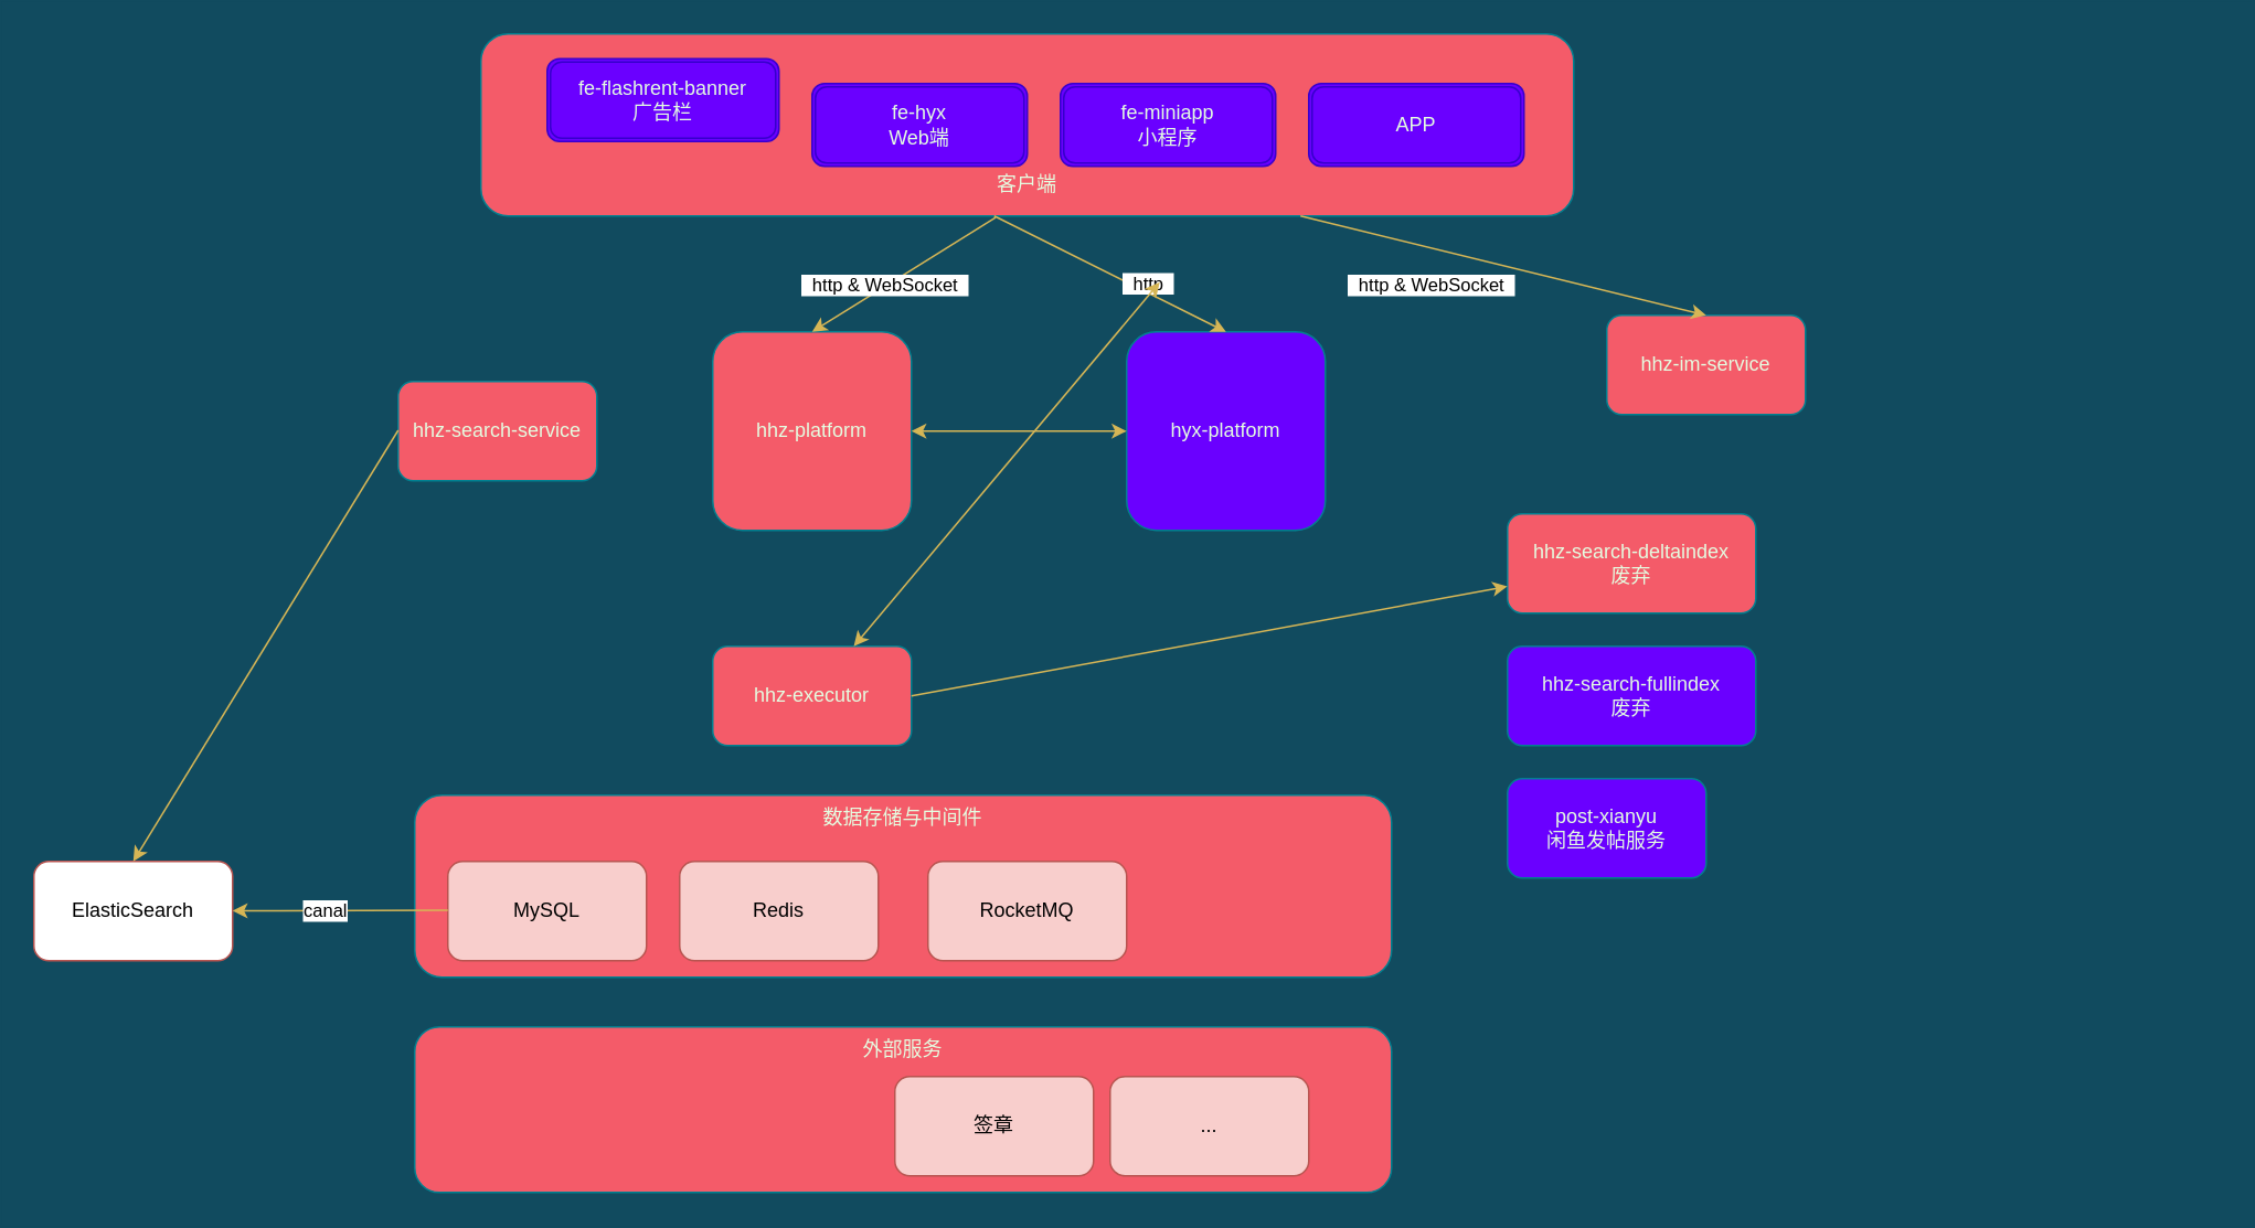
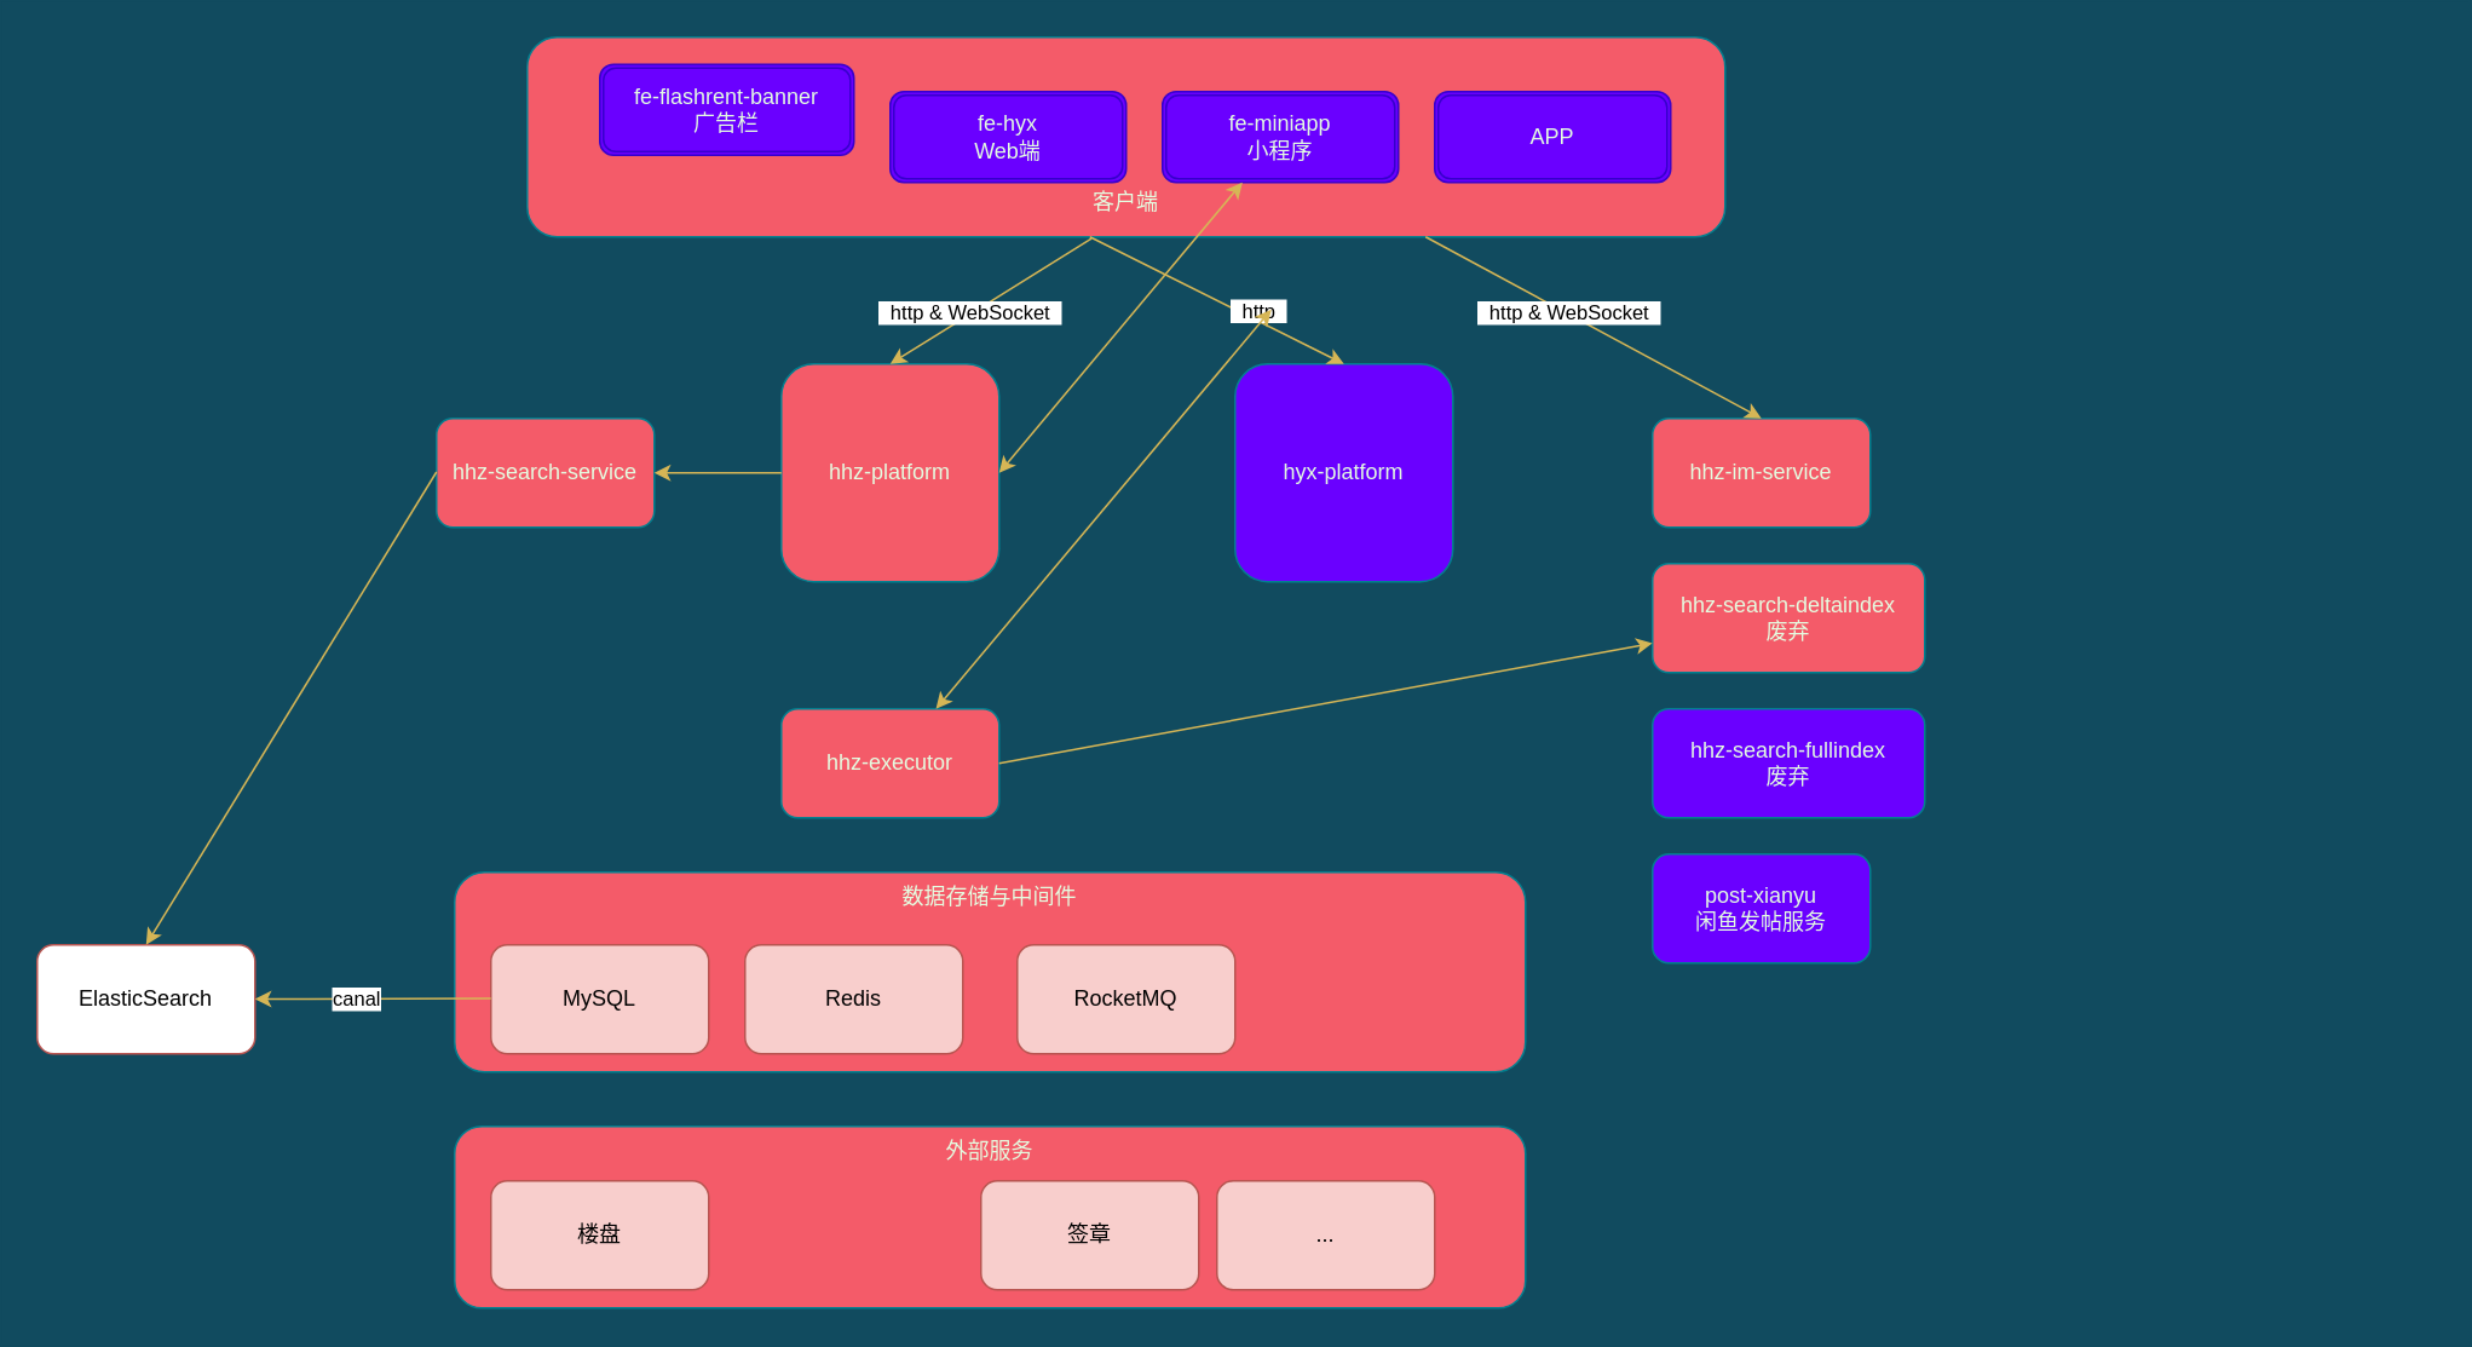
- <mxCell id="5" value="hhz-im-service" style="rounded=1;whiteSpace=wrap;html=1;sketch=0;strokeColor=#028090;fillColor=#F45B69;fontColor=#E4FDE1;" parent="1" vertex="1"><mxGeometry x="970" y="190" width="120" height="60" as="geometry" /></mxCell>
+ <mxCell id="5" value="hhz-im-service" style="rounded=1;whiteSpace=wrap;html=1;sketch=0;strokeColor=#028090;fillColor=#F45B69;fontColor=#E4FDE1;" parent="1" vertex="1"><mxGeometry x="910" y="230" width="120" height="60" as="geometry" /></mxCell>
+ <mxCell id="13" value="" style="endArrow=classic;html=1;fontColor=#E4FDE1;exitX=0;exitY=0.5;exitDx=0;exitDy=0;entryX=1;entryY=0.5;entryDx=0;entryDy=0;fillColor=#fff2cc;strokeColor=#d6b656;" parent="1" source="2" target="8" edge="1"><mxGeometry width="50" height="50" relative="1" as="geometry"><mxPoint x="580" y="360" as="sourcePoint" /><mxPoint x="630" y="310" as="targetPoint" /><Array as="points" /></mxGeometry></mxCell>
- <mxCell id="17" value="" style="endArrow=classic;startArrow=classic;html=1;strokeColor=#d6b656;fillColor=#fff2cc;fontColor=#E4FDE1;entryX=0;entryY=0.5;entryDx=0;entryDy=0;exitX=1;exitY=0.5;exitDx=0;exitDy=0;" parent="1" source="2" target="3" edge="1"><mxGeometry width="50" height="50" relative="1" as="geometry"><mxPoint x="580" y="410" as="sourcePoint" /><mxPoint x="630" y="360" as="targetPoint" /></mxGeometry></mxCell>
+ <mxCell id="17" value="" style="endArrow=classic;startArrow=classic;html=1;strokeColor=#d6b656;fillColor=#fff2cc;fontColor=#E4FDE1;exitX=1;exitY=0.5;exitDx=0;exitDy=0;" parent="1" source="2" target="14" edge="1"><mxGeometry width="50" height="50" relative="1" as="geometry"><mxPoint x="580" y="410" as="sourcePoint" /><mxPoint x="630" y="360" as="targetPoint" /></mxGeometry></mxCell>
+ <mxCell id="24" value="楼盘" style="rounded=1;whiteSpace=wrap;html=1;sketch=0;strokeColor=#b85450;fillColor=#f8cecc;align=center;" parent="1" vertex="1"><mxGeometry x="270" y="650" width="120" height="60" as="geometry" /></mxCell>
